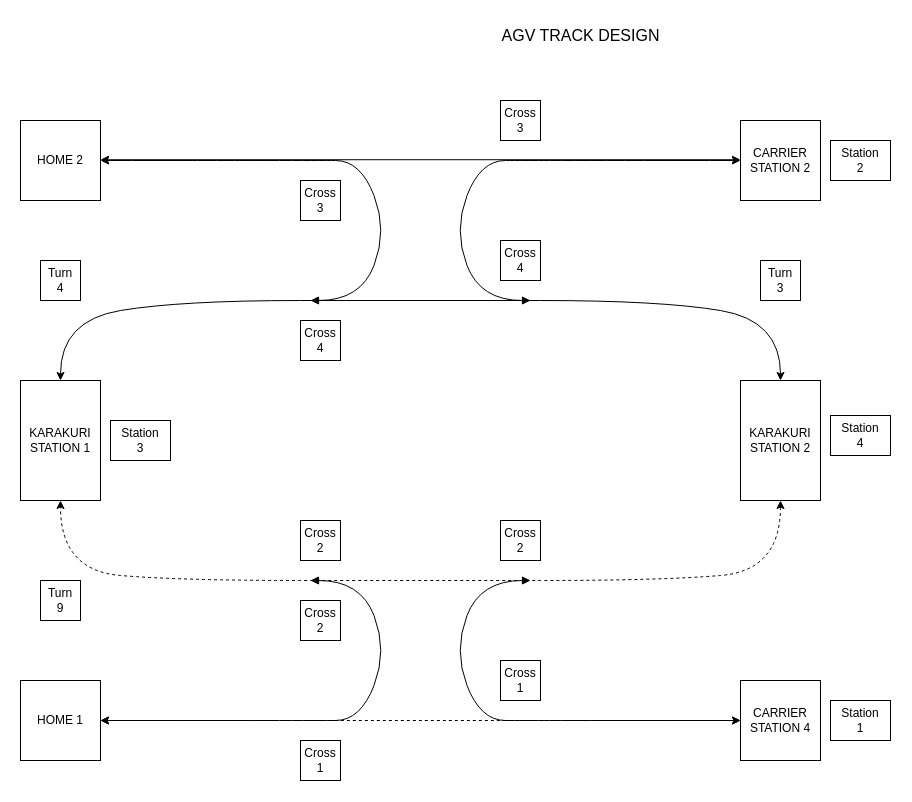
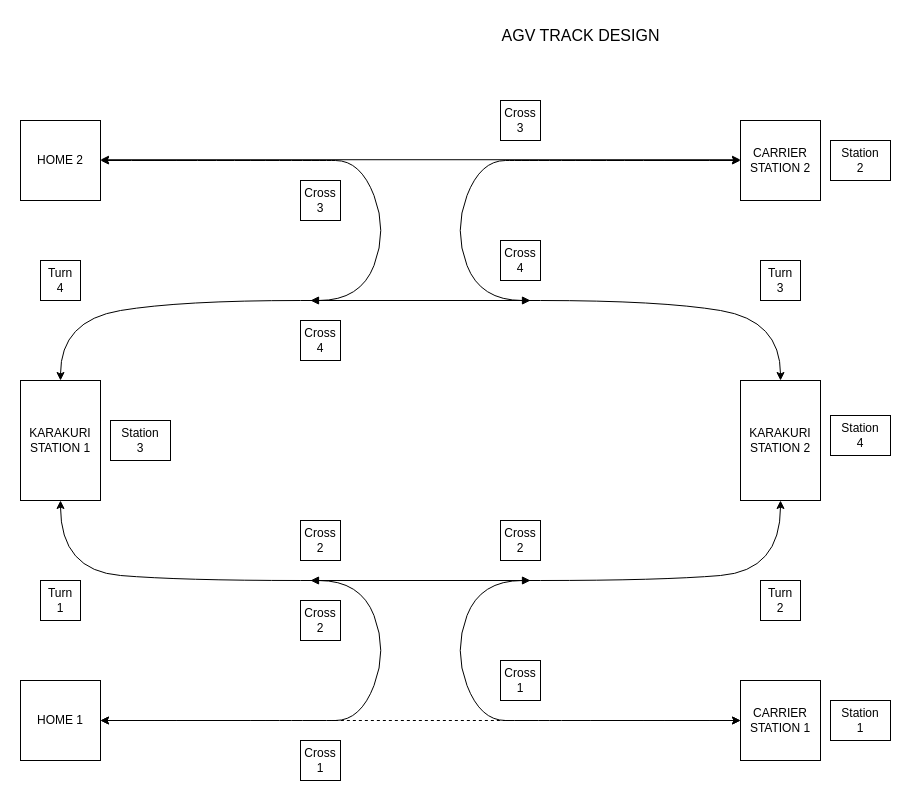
- <mxCell id="11" value="" style="curved=1;endArrow=classic;html=1;rounded=0;entryX=0.5;entryY=1;entryDx=0;entryDy=0;exitX=0.5;exitY=1;exitDx=0;exitDy=0;startArrow=classic;startFill=1;dashed=1;" parent="1" source="8" target="6" edge="1"><mxGeometry width="50" height="50" relative="1" as="geometry"><mxPoint x="220" y="570" as="sourcePoint" /><mxPoint x="270" y="520" as="targetPoint" /><Array as="points"><mxPoint x="780" y="570" /><mxPoint x="660" y="580" /><mxPoint x="420" y="580" /><mxPoint x="180" y="580" /><mxPoint x="60" y="570" /></Array></mxGeometry></mxCell>
+ <mxCell id="11" value="" style="curved=1;endArrow=classic;html=1;rounded=0;entryX=0.5;entryY=1;entryDx=0;entryDy=0;exitX=0.5;exitY=1;exitDx=0;exitDy=0;startArrow=classic;startFill=1;" parent="1" source="8" target="6" edge="1"><mxGeometry width="50" height="50" relative="1" as="geometry"><mxPoint x="220" y="570" as="sourcePoint" /><mxPoint x="270" y="520" as="targetPoint" /><Array as="points"><mxPoint x="780" y="570" /><mxPoint x="660" y="580" /><mxPoint x="420" y="580" /><mxPoint x="180" y="580" /><mxPoint x="60" y="570" /></Array></mxGeometry></mxCell>
- <mxCell id="18" value="Turn&lt;div&gt;9&lt;/div&gt;" style="rounded=0;whiteSpace=wrap;html=1;fillColor=none;" parent="1" vertex="1"><mxGeometry x="40" y="580" width="40" height="40" as="geometry" /></mxCell>
+ <mxCell id="18" value="Turn&lt;div&gt;1&lt;/div&gt;" style="rounded=0;whiteSpace=wrap;html=1;fillColor=none;" parent="1" vertex="1"><mxGeometry x="40" y="580" width="40" height="40" as="geometry" /></mxCell>
+ <mxCell id="19" value="Turn&lt;div&gt;2&lt;/div&gt;" style="rounded=0;whiteSpace=wrap;html=1;fillColor=none;" parent="1" vertex="1"><mxGeometry x="760" y="580" width="40" height="40" as="geometry" /></mxCell>
- <mxCell id="5" value="CARRIER&lt;div&gt;STATION 4&lt;/div&gt;" style="rounded=0;whiteSpace=wrap;html=1;fillColor=none;" parent="1" vertex="1"><mxGeometry x="740" y="680" width="80" height="80" as="geometry" /></mxCell>
+ <mxCell id="5" value="CARRIER&lt;div&gt;STATION 1&lt;/div&gt;" style="rounded=0;whiteSpace=wrap;html=1;fillColor=none;" parent="1" vertex="1"><mxGeometry x="740" y="680" width="80" height="80" as="geometry" /></mxCell>
